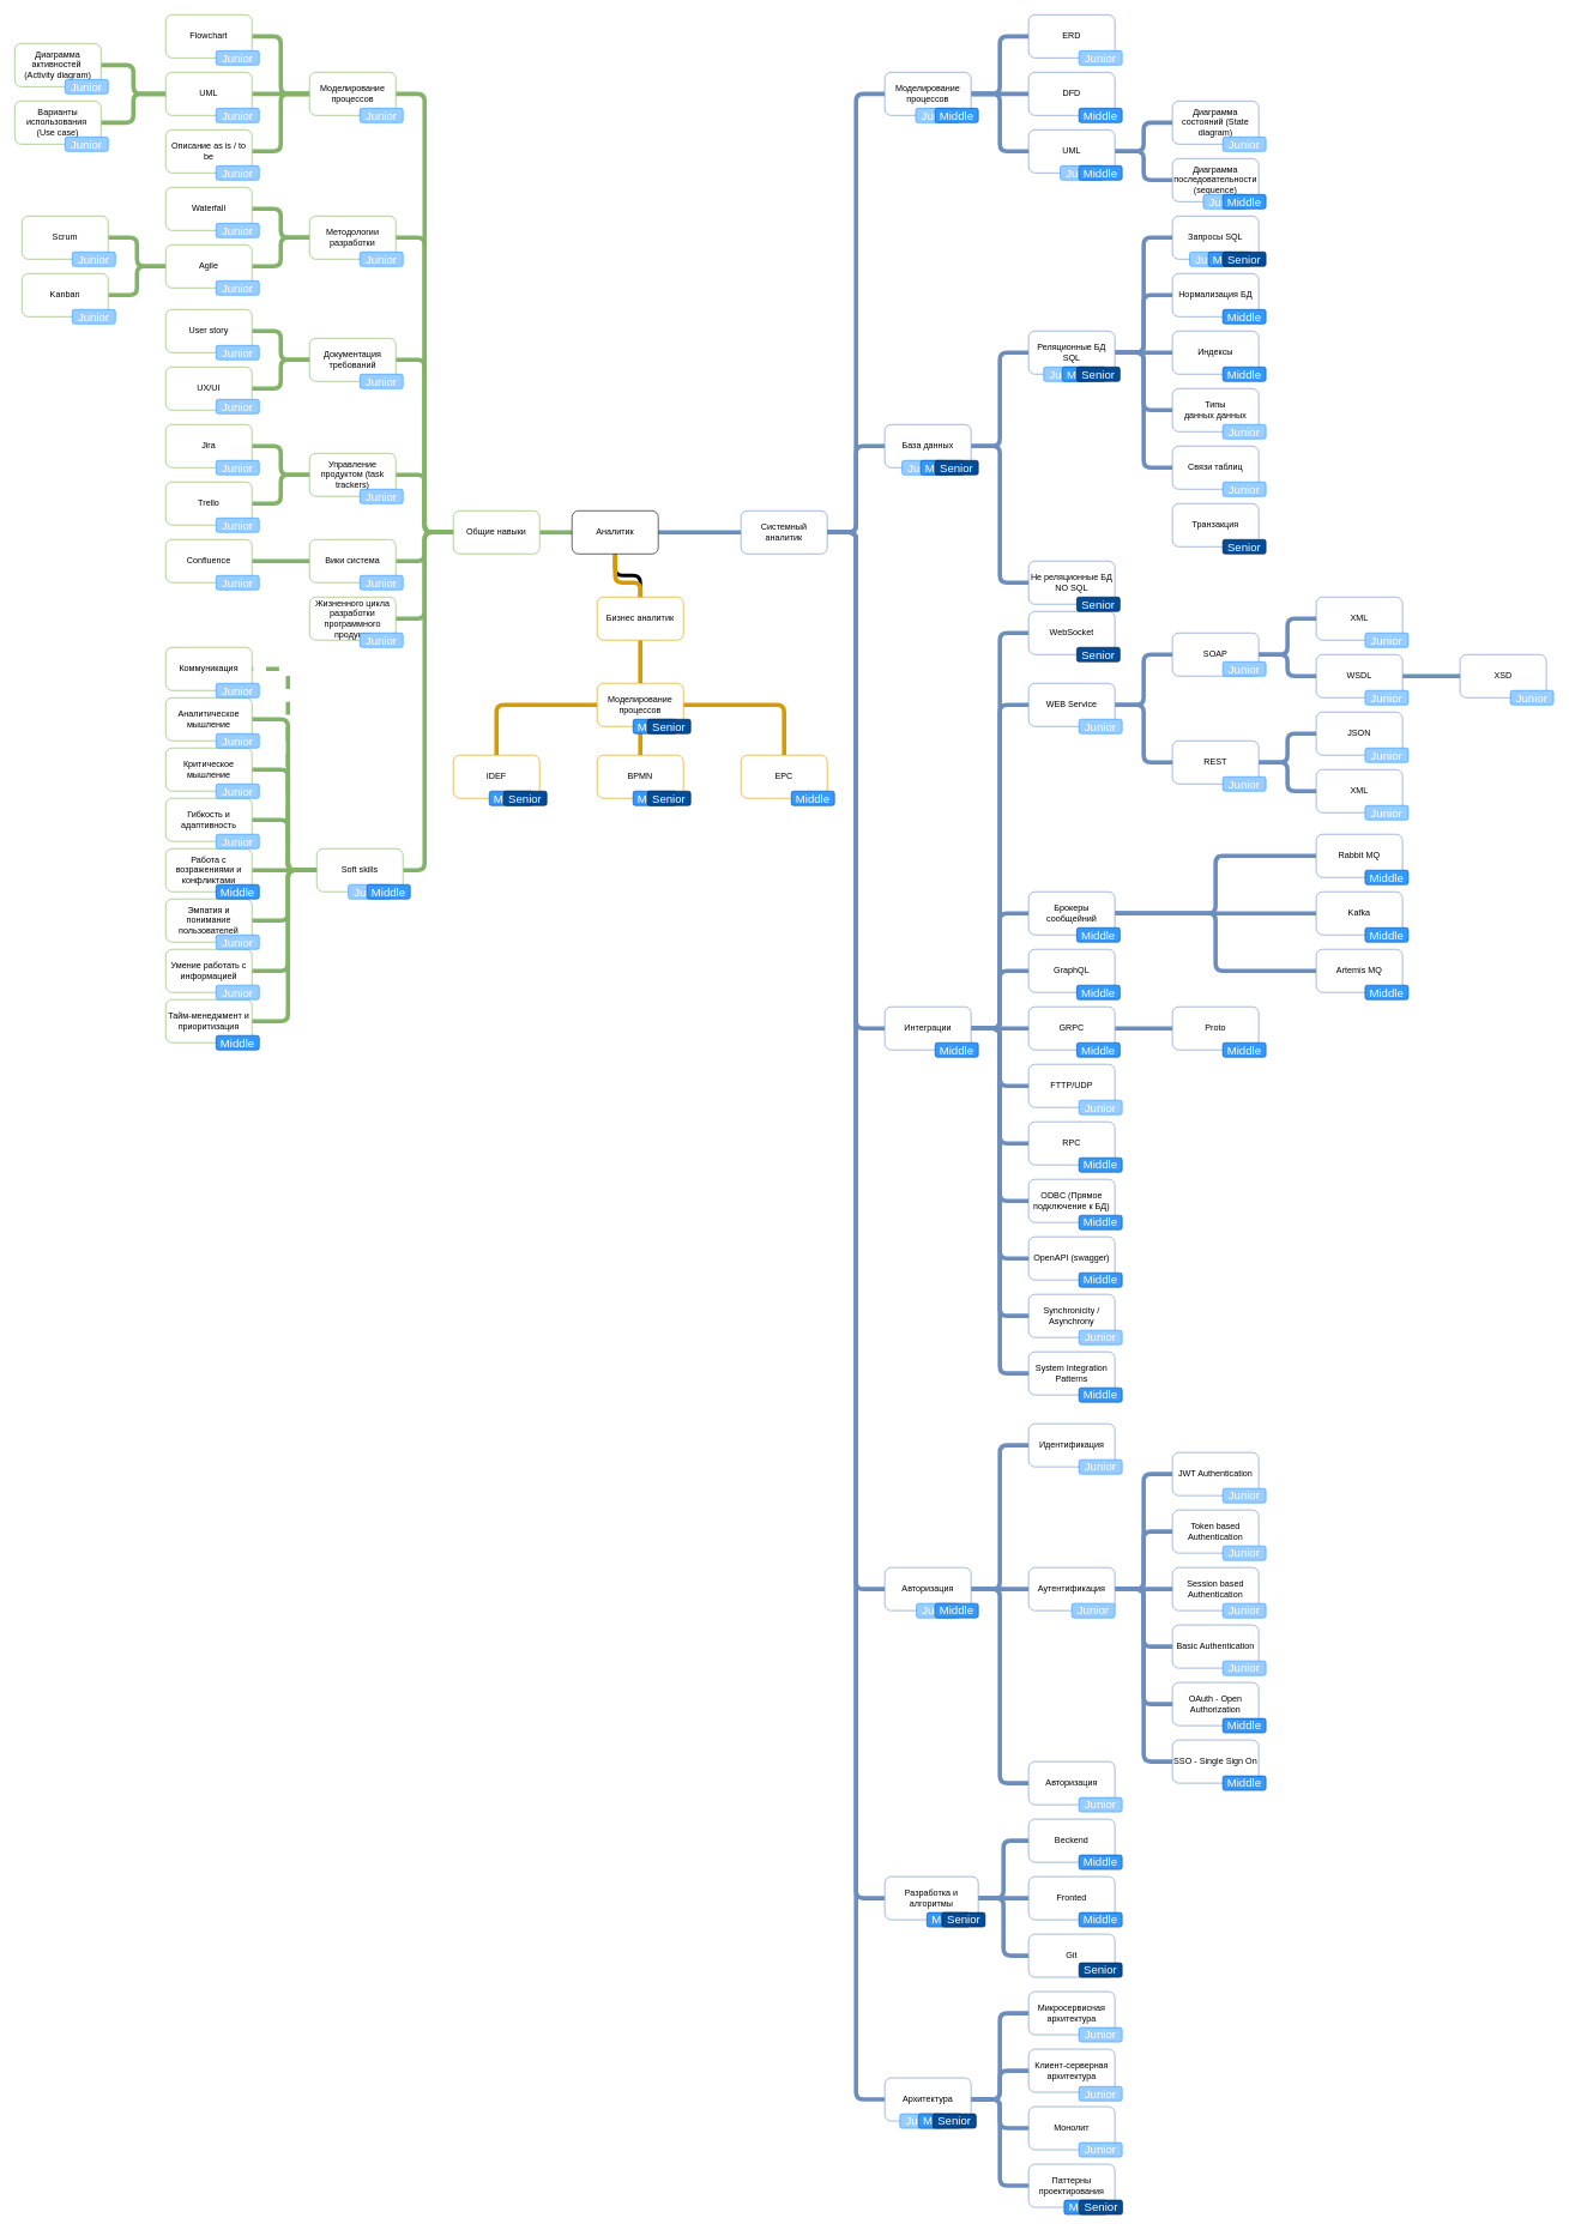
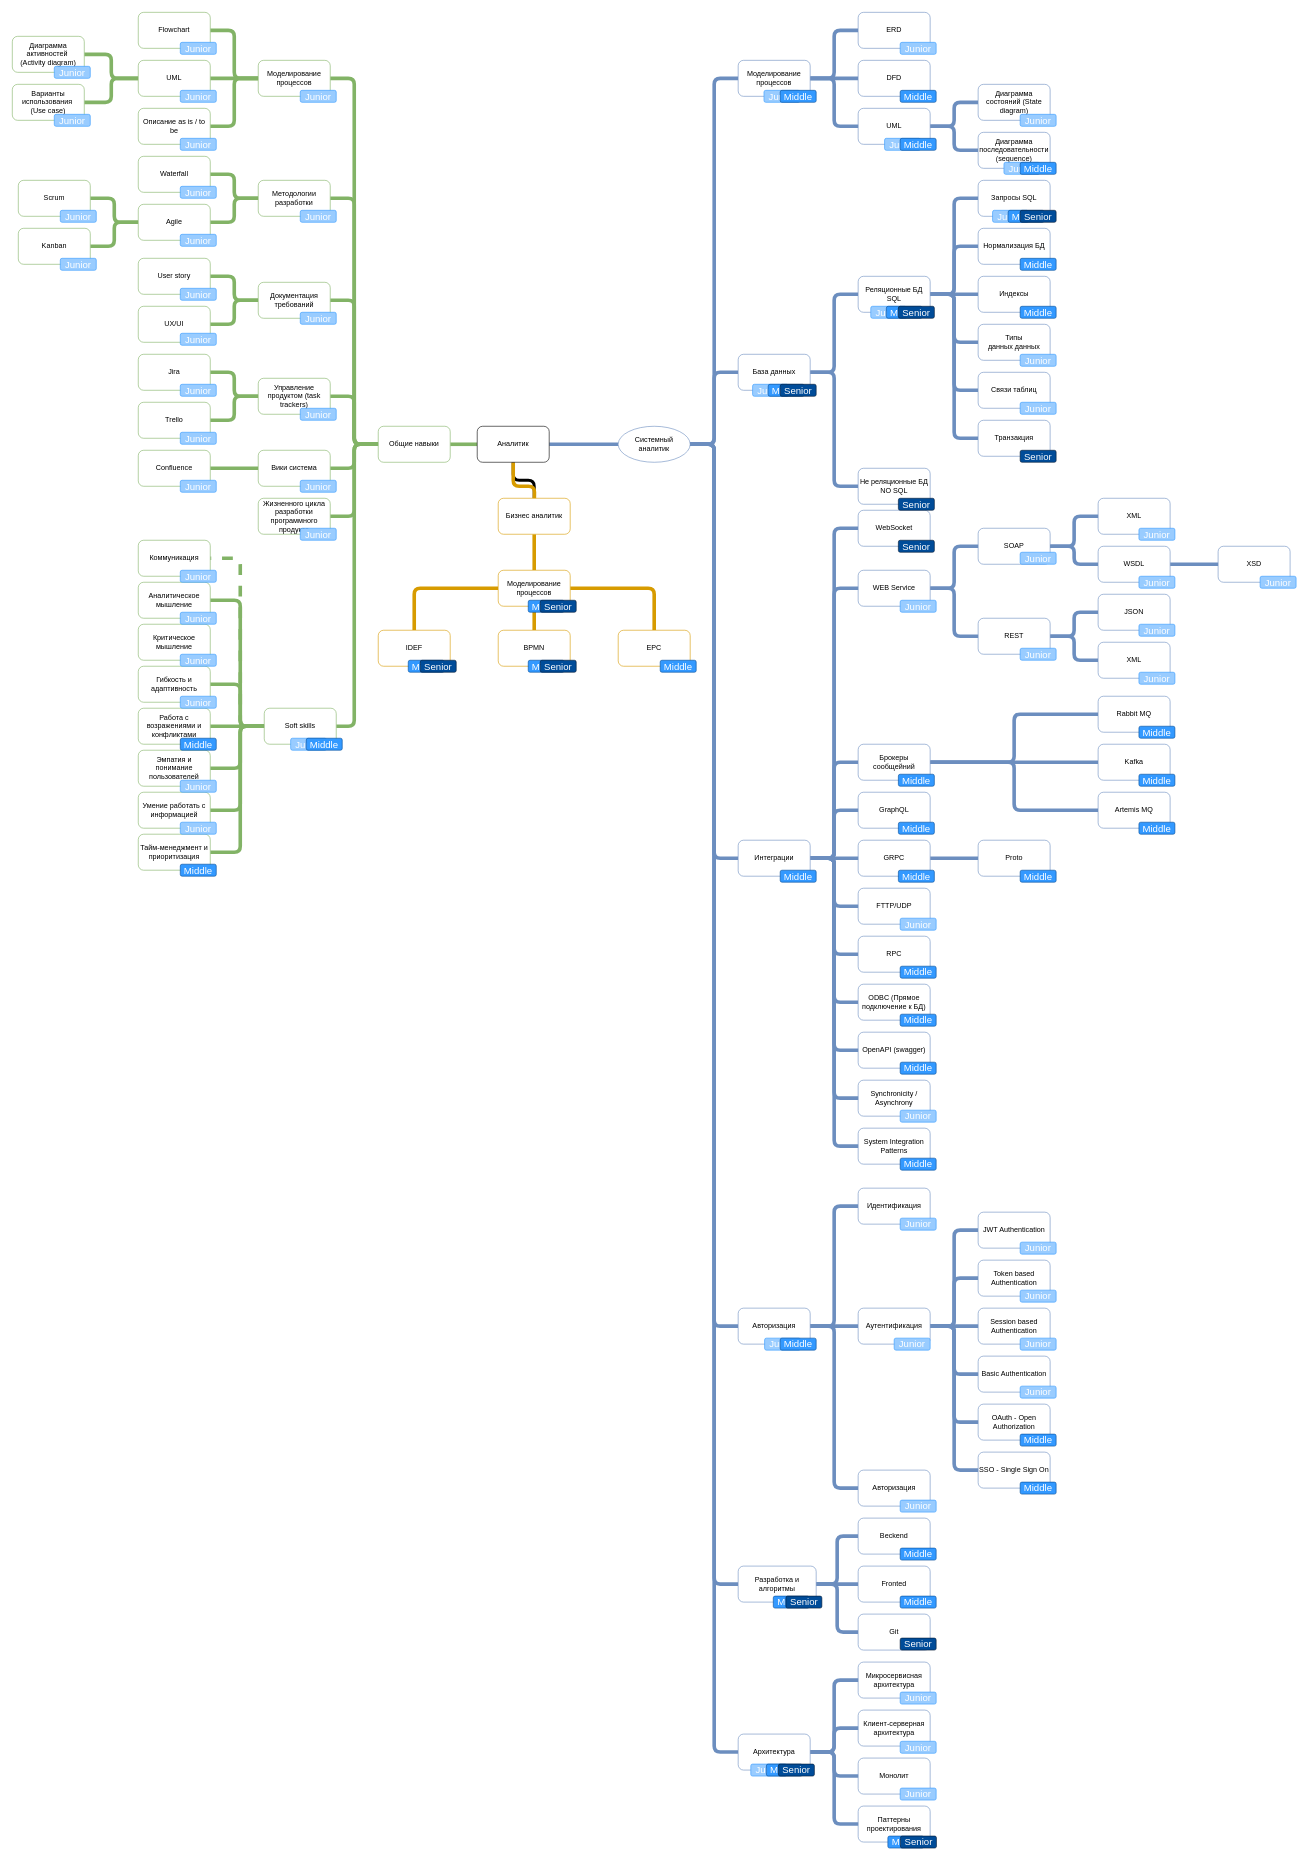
+ <mxCell id="115" style="edgeStyle=orthogonalEdgeStyle;rounded=1;orthogonalLoop=1;jettySize=auto;html=1;entryX=0;entryY=0.5;entryDx=0;entryDy=0;align=center;verticalAlign=middle;fontFamily=Helvetica;fontSize=12;fontColor=default;movable=0;enumerate=0;fillColor=#dae8fc;strokeColor=#6c8ebf;strokeWidth=6;endArrow=none;startFill=0;" edge="1" parent="1" source="116" target="135"><mxGeometry relative="1" as="geometry" /></mxCell>
- <mxCell id="12" value="Системный аналитик" style="whiteSpace=wrap;html=1;rounded=1;align=center;verticalAlign=middle;fontFamily=Helvetica;fontSize=12;movable=1;enumerate=0;resizable=1;rotatable=1;deletable=1;editable=1;locked=0;connectable=1;fillColor=#FFFFFF;strokeColor=#6c8ebf;gradientColor=none;" vertex="1" parent="1"><mxGeometry x="1030" y="710" width="120" height="60" as="geometry" /></mxCell>
+ <mxCell id="12" value="Системный аналитик" style="ellipse;whiteSpace=wrap;html=1;align=center;verticalAlign=middle;fontFamily=Helvetica;fontSize=12;movable=1;enumerate=0;resizable=1;rotatable=1;deletable=1;editable=1;locked=0;connectable=1;fillColor=#FFFFFF;strokeColor=#6c8ebf;gradientColor=none;" vertex="1" parent="1"><mxGeometry x="1030" y="710" width="120" height="60" as="geometry" /></mxCell>
- <mxCell id="59" style="edgeStyle=orthogonalEdgeStyle;rounded=1;orthogonalLoop=1;jettySize=auto;html=1;align=center;verticalAlign=middle;fontFamily=Helvetica;fontSize=12;fontColor=default;movable=1;enumerate=0;fillColor=#d5e8d4;strokeColor=#82b366;endArrow=none;startFill=0;strokeWidth=6;resizable=1;rotatable=1;deletable=1;editable=1;locked=0;connectable=1;" edge="1" parent="1" source="60" target="78"><mxGeometry relative="1" as="geometry"><Array as="points"><mxPoint x="400" y="1210" /><mxPoint x="400" y="1070" /></Array></mxGeometry></mxCell>
